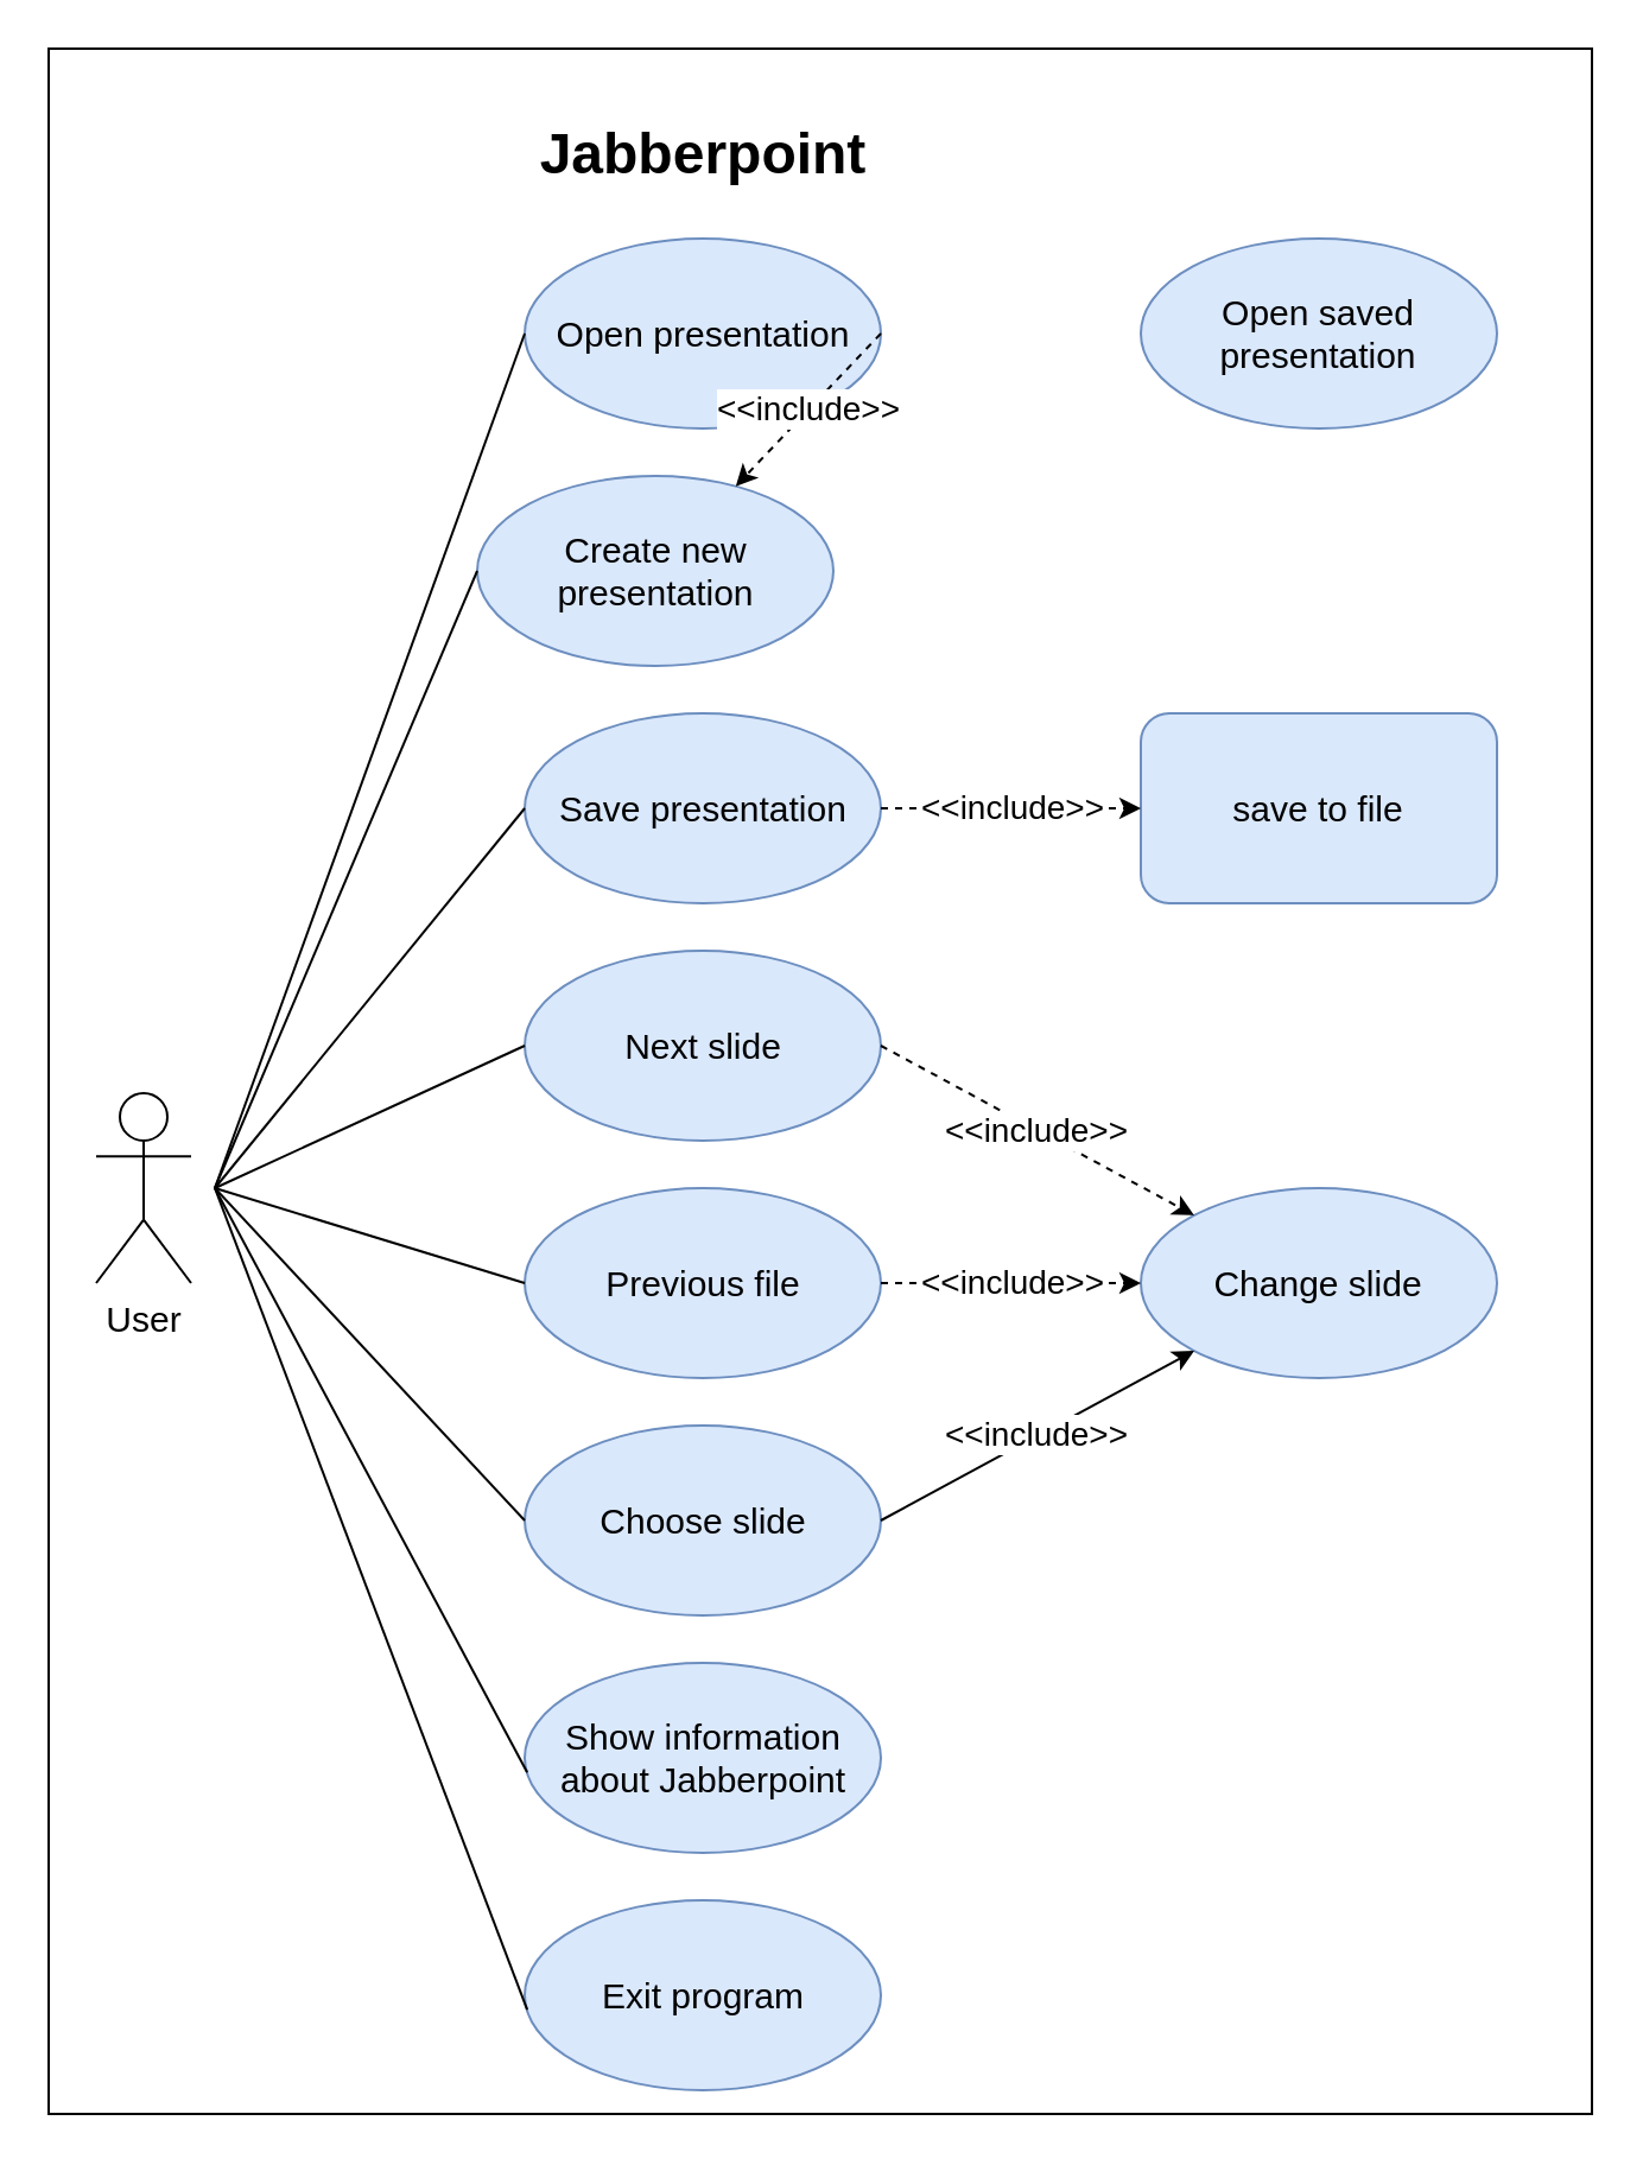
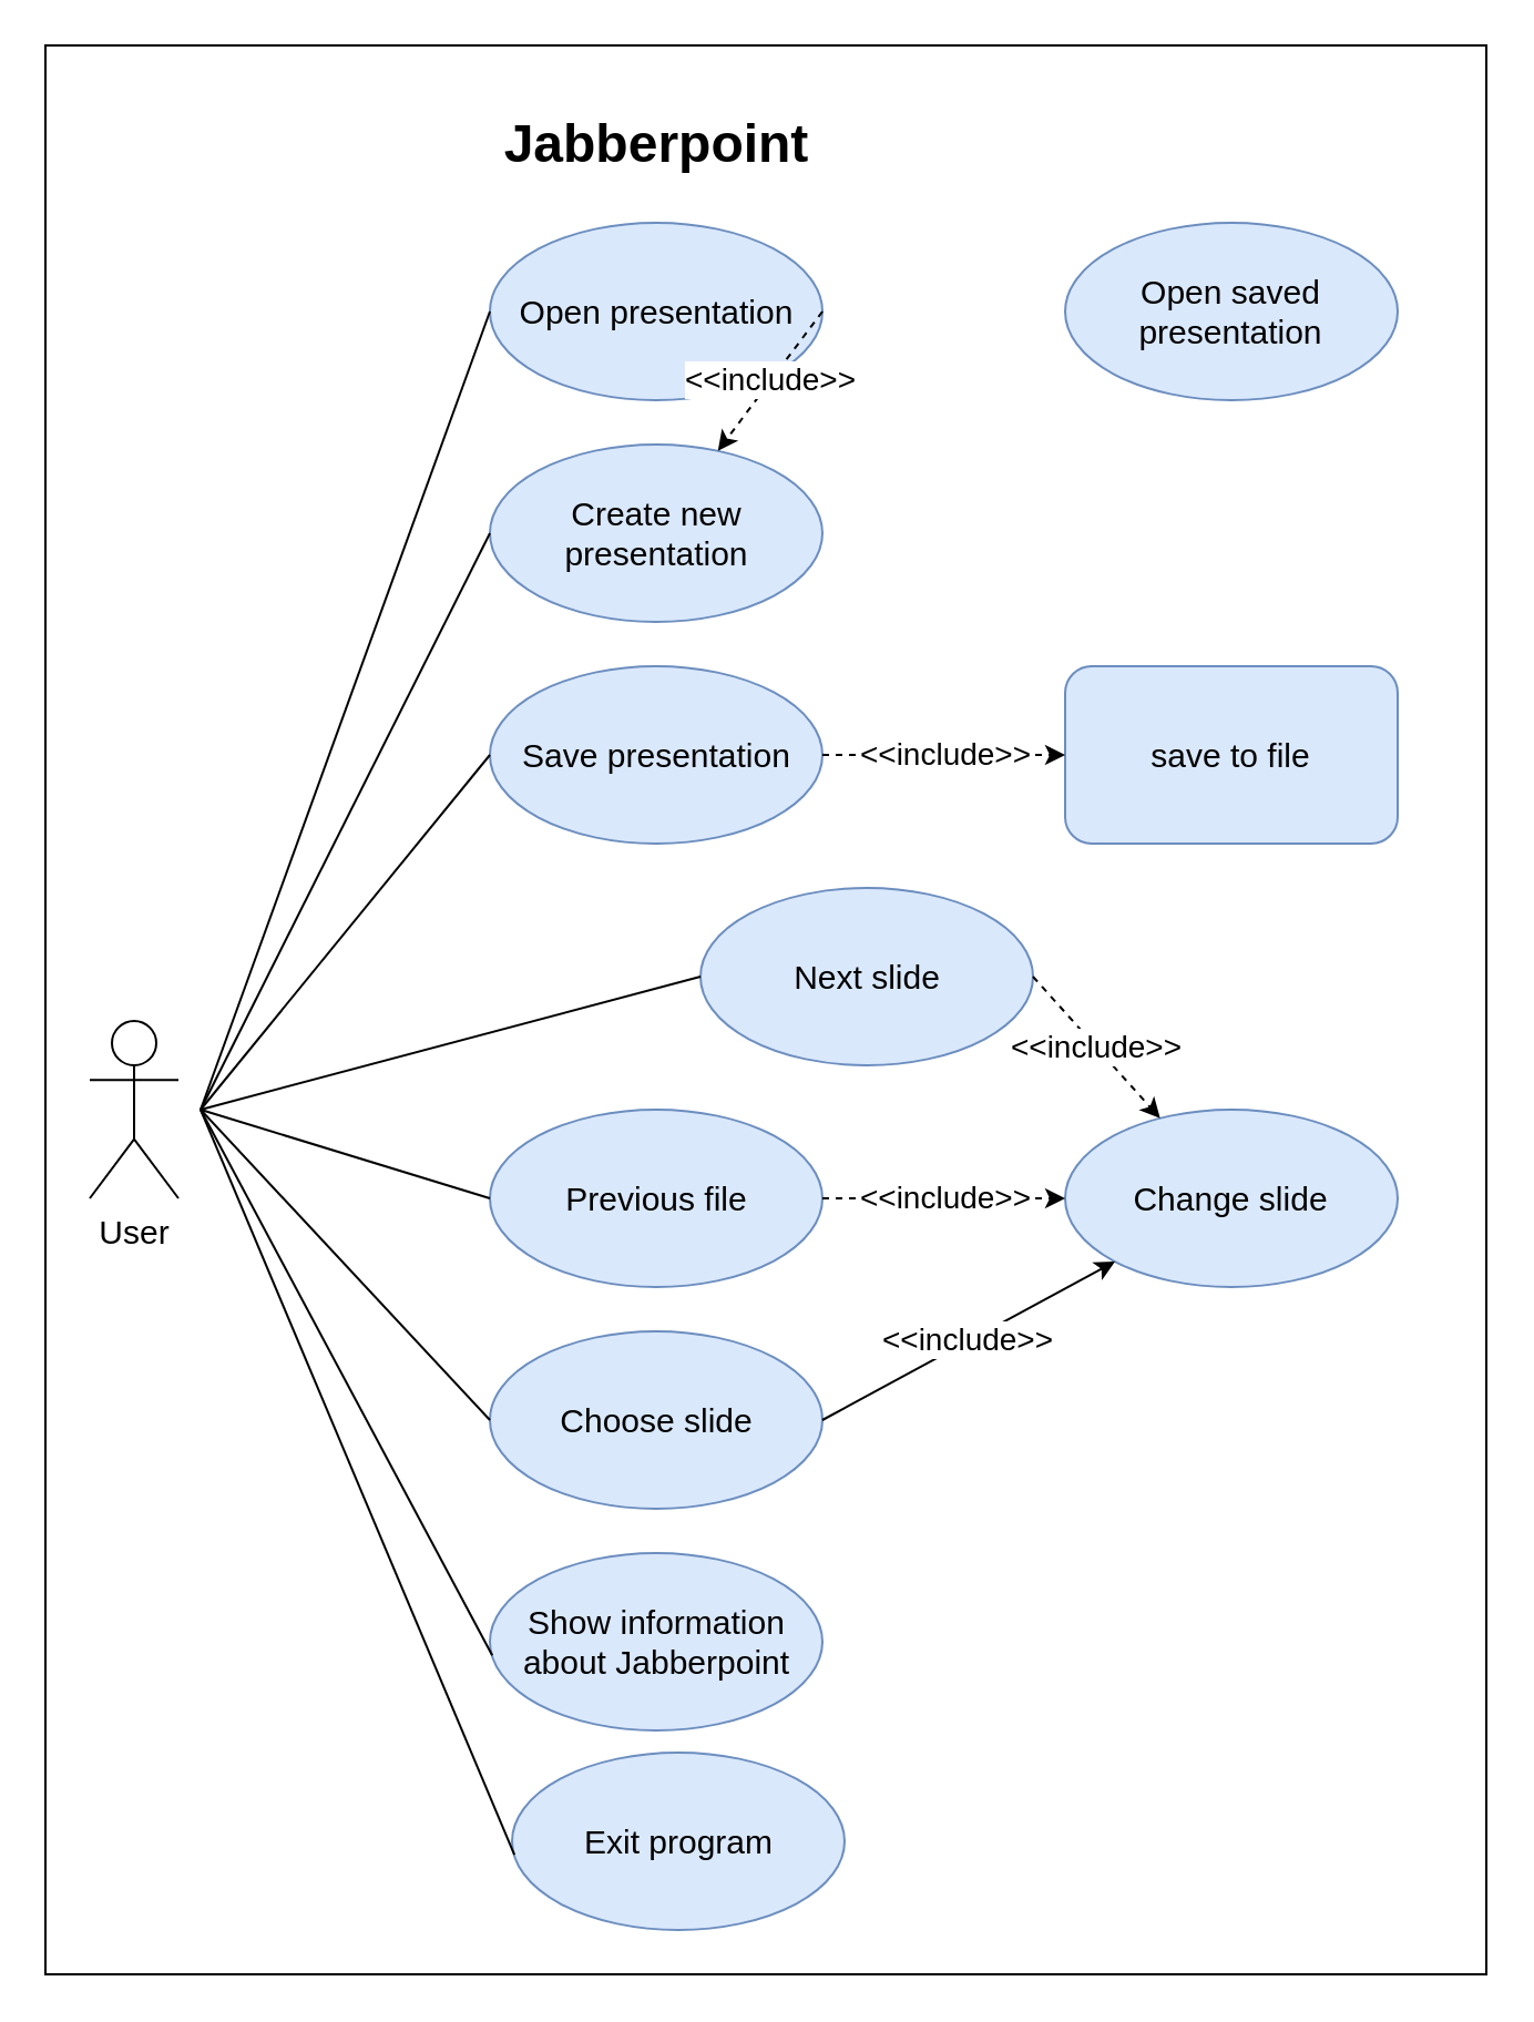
- <mxCell id="5" value="Create new presentation" style="ellipse;whiteSpace=wrap;html=1;fontSize=15;fillColor=#dae8fc;strokeColor=#6c8ebf;" parent="1" vertex="1"><mxGeometry x="200.5" y="200" width="150" height="80" as="geometry" /></mxCell>
+ <mxCell id="5" value="Create new presentation" style="ellipse;whiteSpace=wrap;html=1;fontSize=15;fillColor=#dae8fc;strokeColor=#6c8ebf;" parent="1" vertex="1"><mxGeometry x="220.5" y="200" width="150" height="80" as="geometry" /></mxCell>
- <mxCell id="8" value="Next slide" style="ellipse;whiteSpace=wrap;html=1;fontSize=15;fillColor=#dae8fc;strokeColor=#6c8ebf;" parent="1" vertex="1"><mxGeometry x="220.5" y="400" width="150" height="80" as="geometry" /></mxCell>
+ <mxCell id="8" value="Next slide" style="ellipse;whiteSpace=wrap;html=1;fontSize=15;fillColor=#dae8fc;strokeColor=#6c8ebf;" parent="1" vertex="1"><mxGeometry x="315.5" y="400" width="150" height="80" as="geometry" /></mxCell>
- <mxCell id="7" value="Exit program" style="ellipse;whiteSpace=wrap;html=1;fontSize=15;fillColor=#dae8fc;strokeColor=#6c8ebf;" parent="1" vertex="1"><mxGeometry x="220.5" y="800" width="150" height="80" as="geometry" /></mxCell>
+ <mxCell id="7" value="Exit program" style="ellipse;whiteSpace=wrap;html=1;fontSize=15;fillColor=#dae8fc;strokeColor=#6c8ebf;" parent="1" vertex="1"><mxGeometry x="230.5" y="790" width="150" height="80" as="geometry" /></mxCell>
